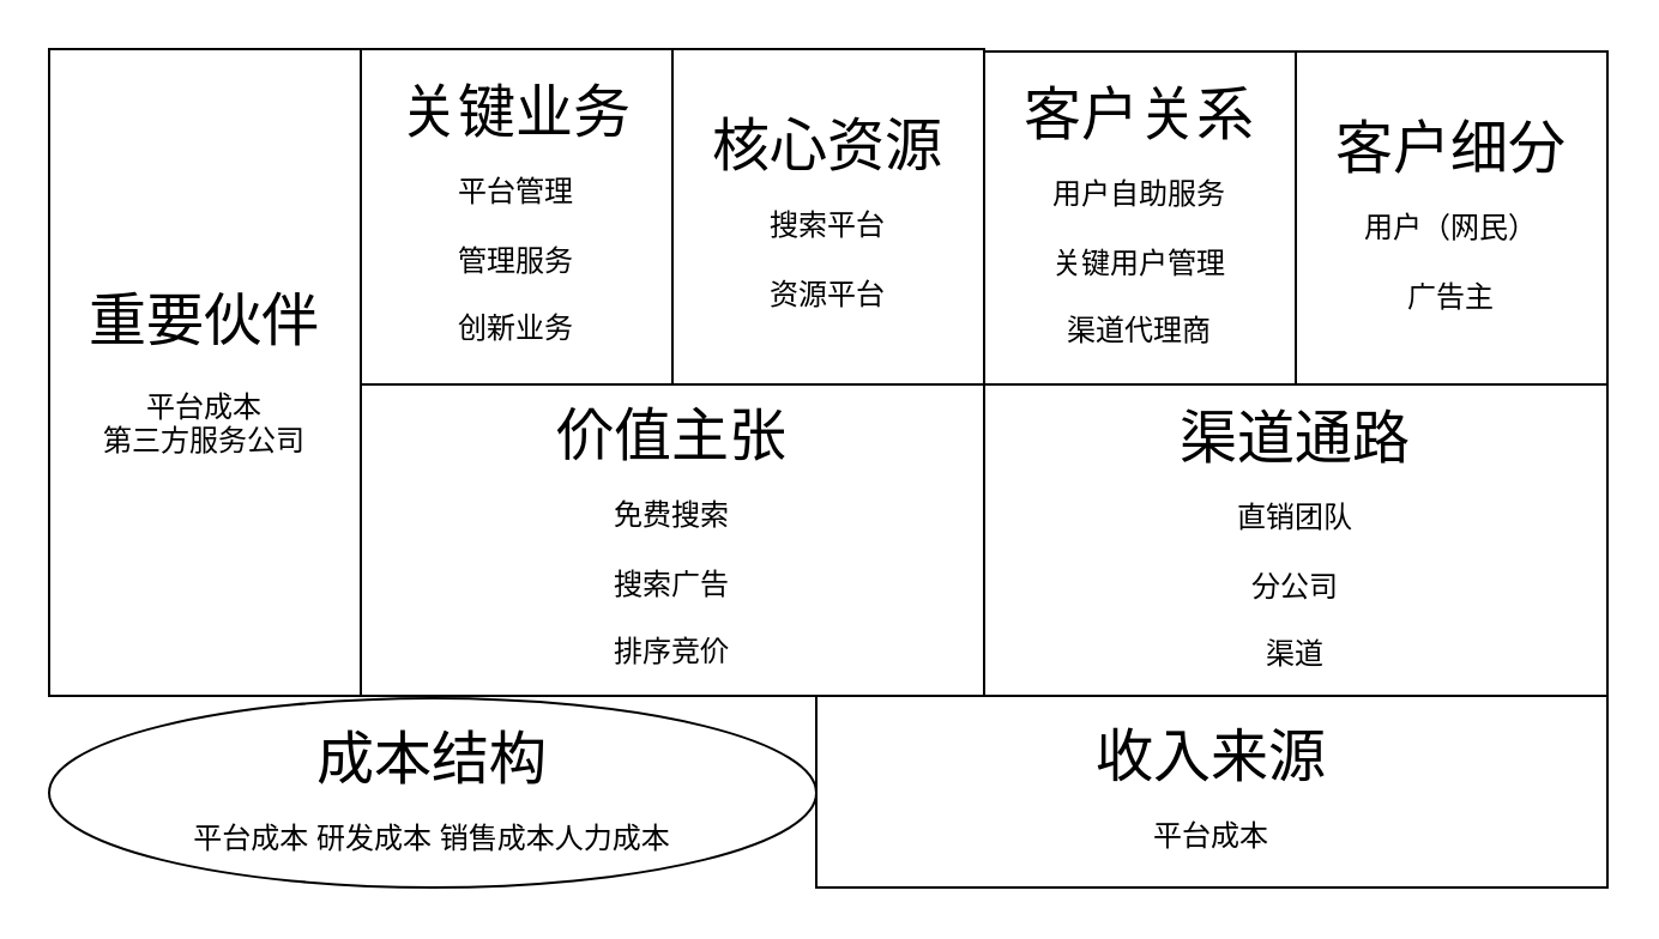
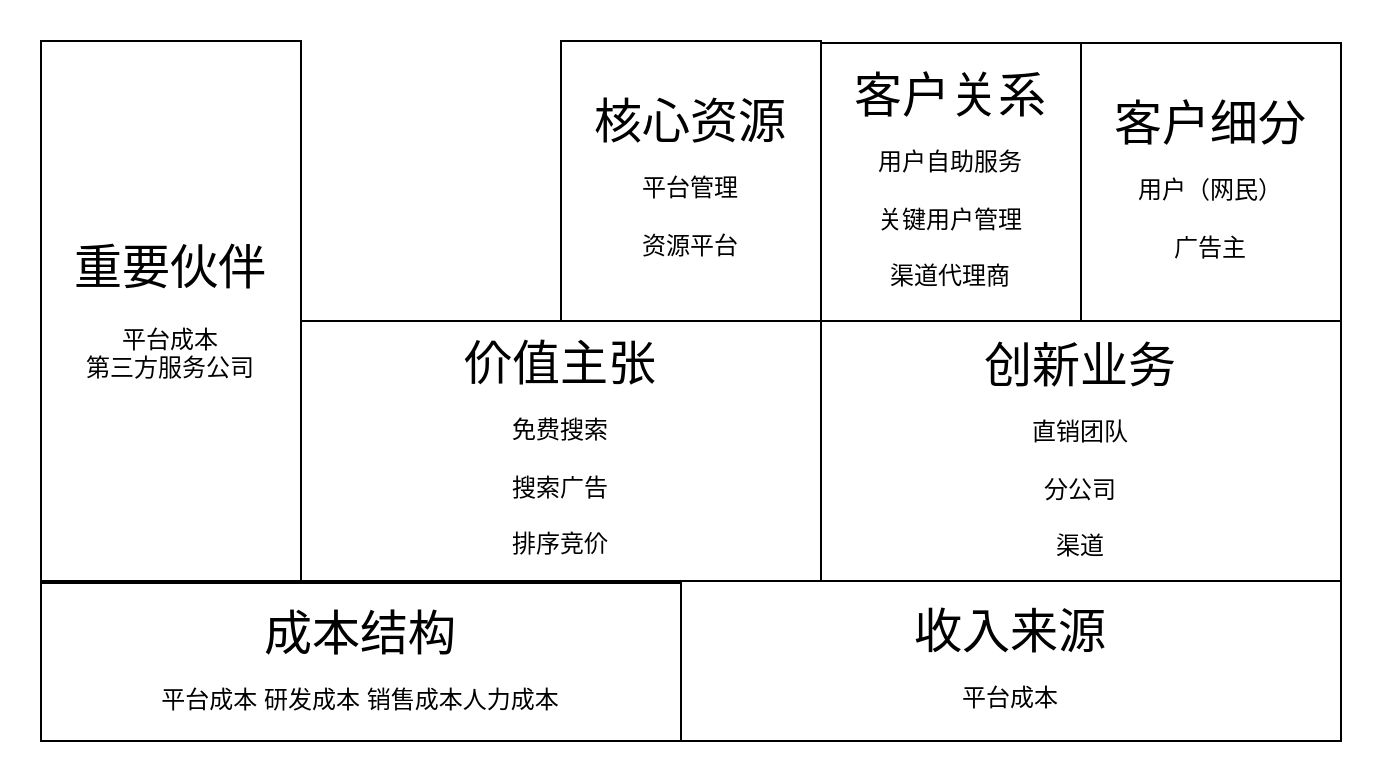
- <mxCell id="3" value="关键业务&lt;br&gt;&lt;font style=&quot;font-size: 12px&quot;&gt;平台管理&lt;br&gt;管理服务&lt;br&gt;创新业务&lt;/font&gt;" style="rounded=0;whiteSpace=wrap;html=1;fontSize=24;" vertex="1" parent="1"><mxGeometry x="150" y="20" width="130" height="140" as="geometry" /></mxCell>
- <mxCell id="4" value="核心资源&lt;br&gt;&lt;font style=&quot;font-size: 12px&quot;&gt;搜索平台&lt;br&gt;资源平台&lt;/font&gt;" style="rounded=0;whiteSpace=wrap;html=1;fontSize=24;" vertex="1" parent="1"><mxGeometry x="280" y="20" width="130" height="140" as="geometry" /></mxCell>
+ <mxCell id="4" value="核心资源&lt;br&gt;&lt;font style=&quot;font-size: 12px&quot;&gt;平台管理&lt;br&gt;资源平台&lt;/font&gt;" style="rounded=0;whiteSpace=wrap;html=1;fontSize=24;" vertex="1" parent="1"><mxGeometry x="280" y="20" width="130" height="140" as="geometry" /></mxCell>
- <mxCell id="8" value="渠道通路&lt;br&gt;&lt;font style=&quot;font-size: 12px&quot;&gt;直销团队&lt;br&gt;分公司&lt;br&gt;渠道&lt;/font&gt;" style="rounded=0;whiteSpace=wrap;html=1;fontSize=24;" vertex="1" parent="1"><mxGeometry x="410" y="160" width="260" height="131" as="geometry" /></mxCell>
+ <mxCell id="8" value="创新业务&lt;br&gt;&lt;font style=&quot;font-size: 12px&quot;&gt;直销团队&lt;br&gt;分公司&lt;br&gt;渠道&lt;/font&gt;" style="rounded=0;whiteSpace=wrap;html=1;fontSize=24;" vertex="1" parent="1"><mxGeometry x="410" y="160" width="260" height="131" as="geometry" /></mxCell>
- <mxCell id="9" value="&lt;font&gt;&lt;font style=&quot;font-size: 24px&quot;&gt;成本结构&lt;/font&gt;&lt;br&gt;&lt;span style=&quot;font-size: 12px&quot;&gt;平台成本 研发成本 销售成本人力成本&lt;/span&gt;&lt;/font&gt;" style="ellipse;whiteSpace=wrap;html=1;fontSize=24;" vertex="1" parent="1"><mxGeometry x="20" y="291" width="320" height="79" as="geometry" /></mxCell>
+ <mxCell id="9" value="&lt;font&gt;&lt;font style=&quot;font-size: 24px&quot;&gt;成本结构&lt;/font&gt;&lt;br&gt;&lt;span style=&quot;font-size: 12px&quot;&gt;平台成本 研发成本 销售成本人力成本&lt;/span&gt;&lt;/font&gt;" style="rounded=0;whiteSpace=wrap;html=1;fontSize=24;" vertex="1" parent="1"><mxGeometry x="20" y="291" width="320" height="79" as="geometry" /></mxCell>
